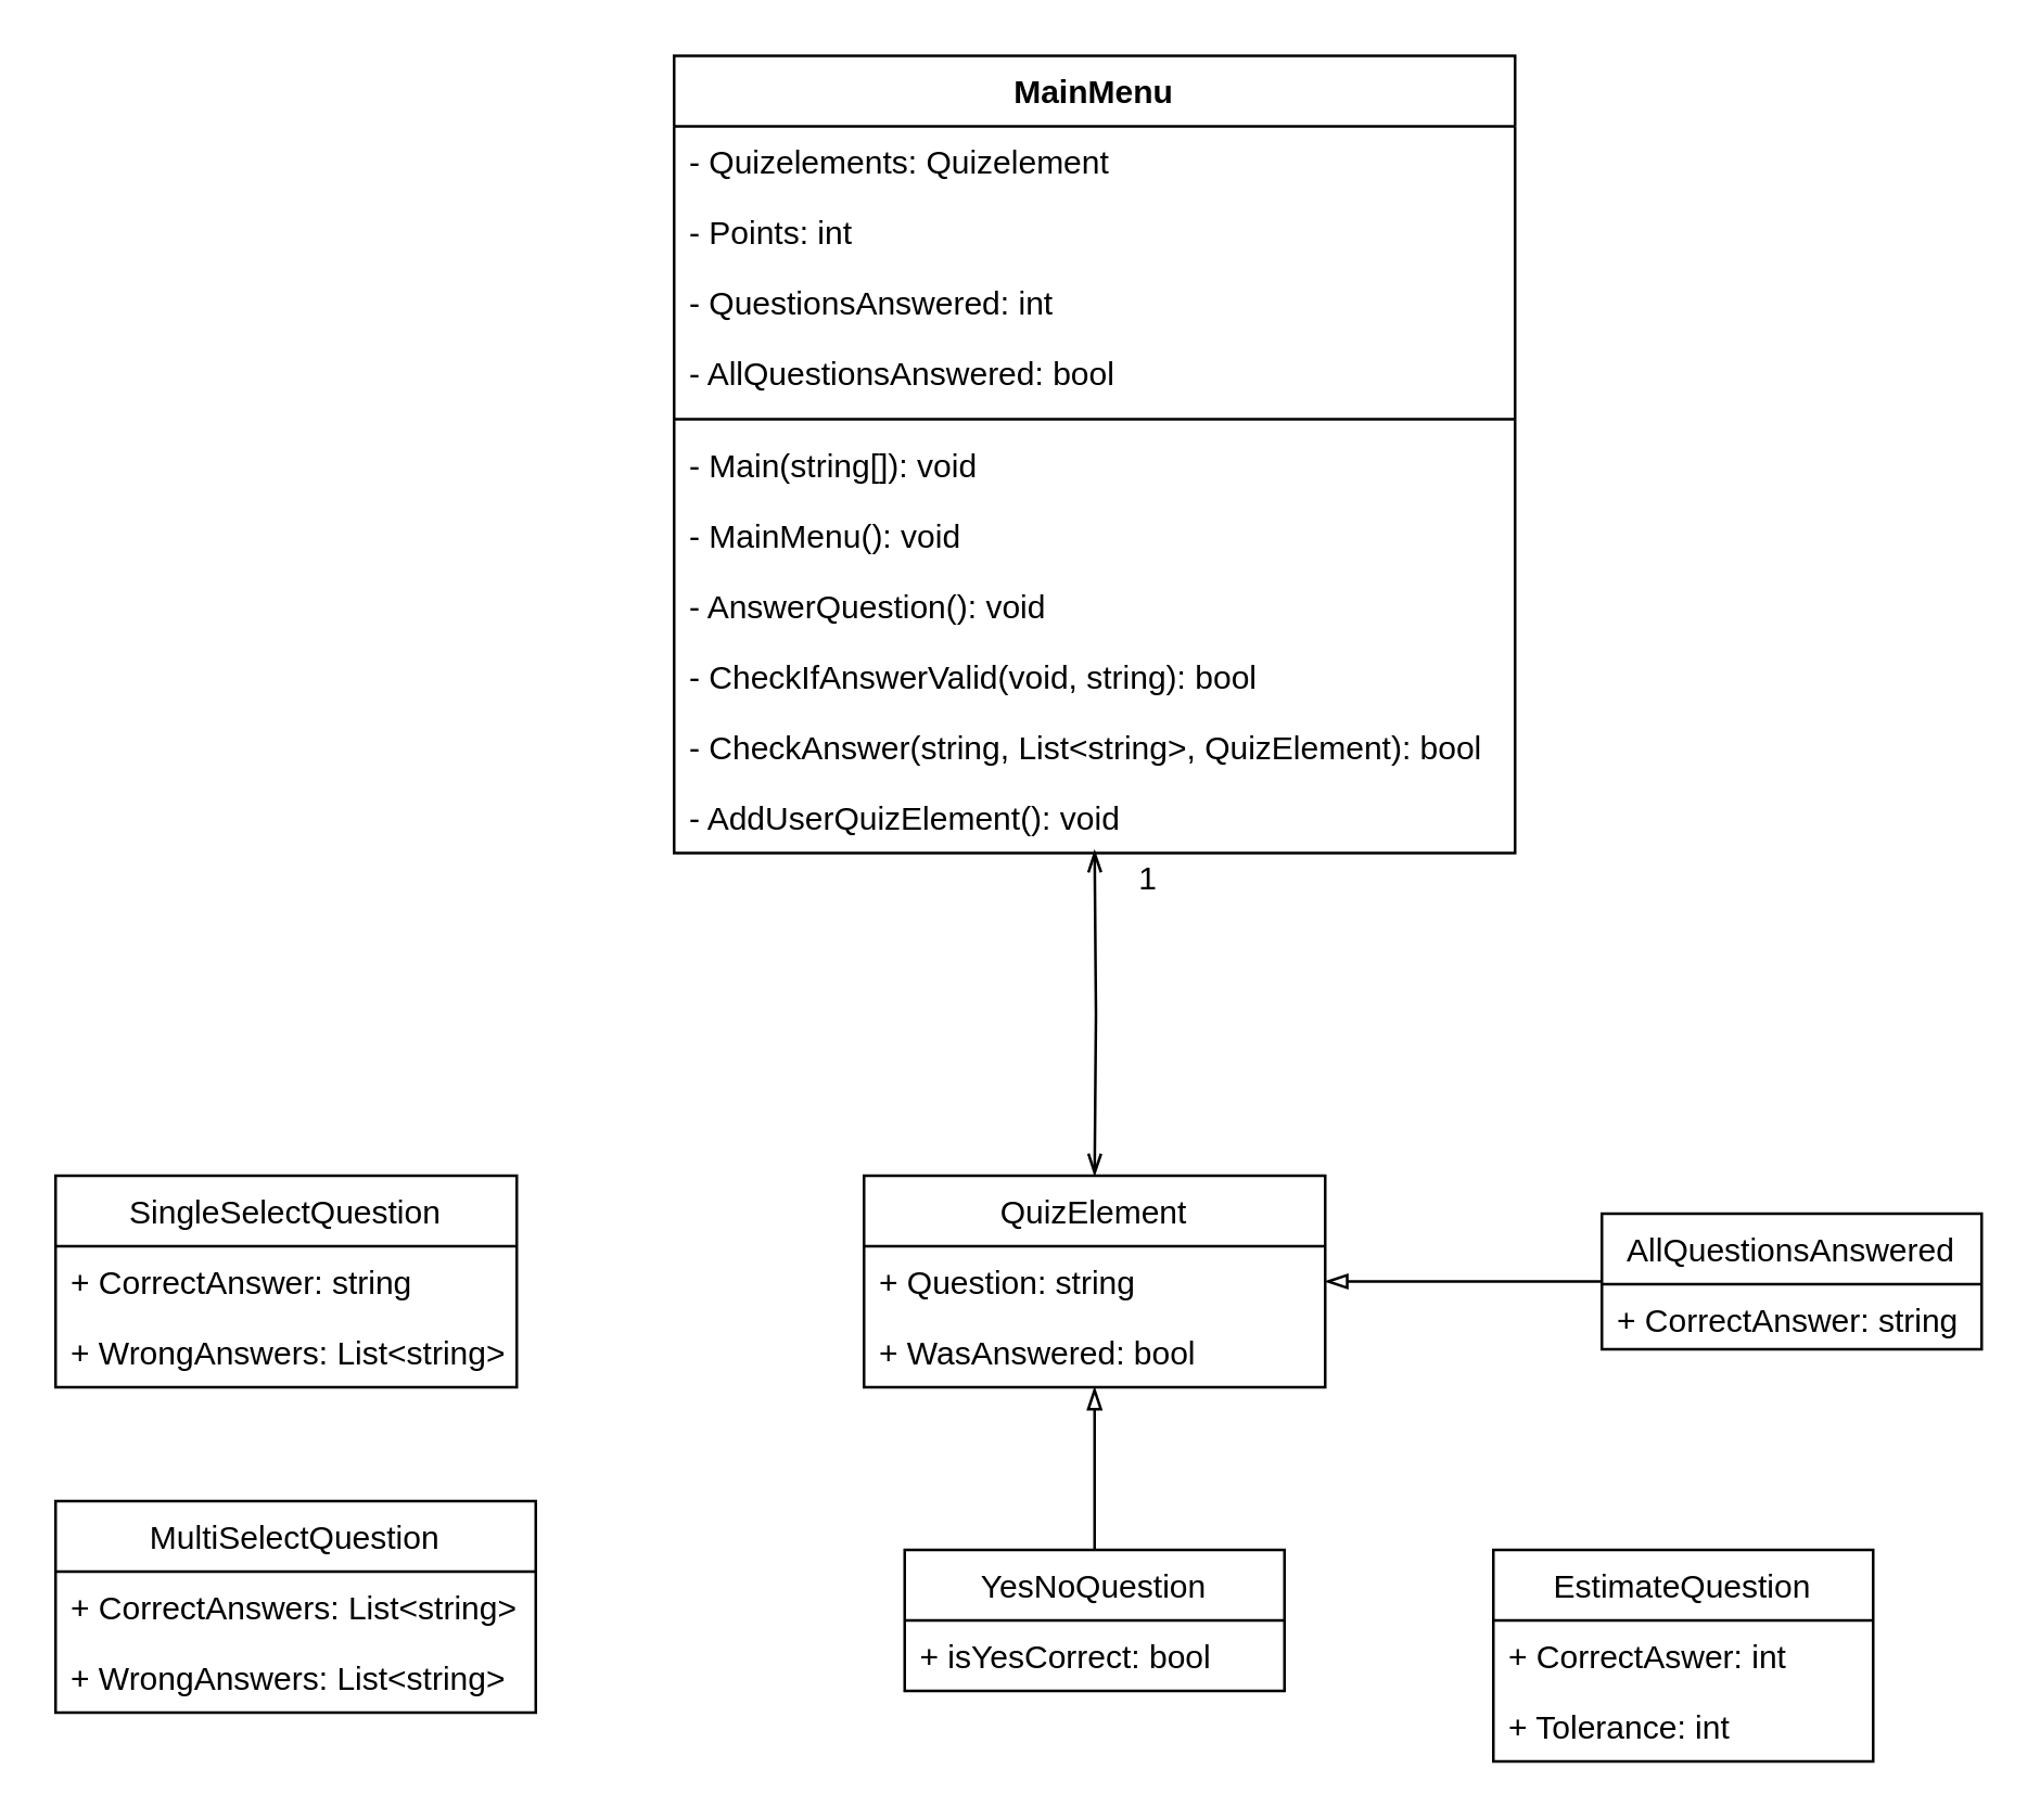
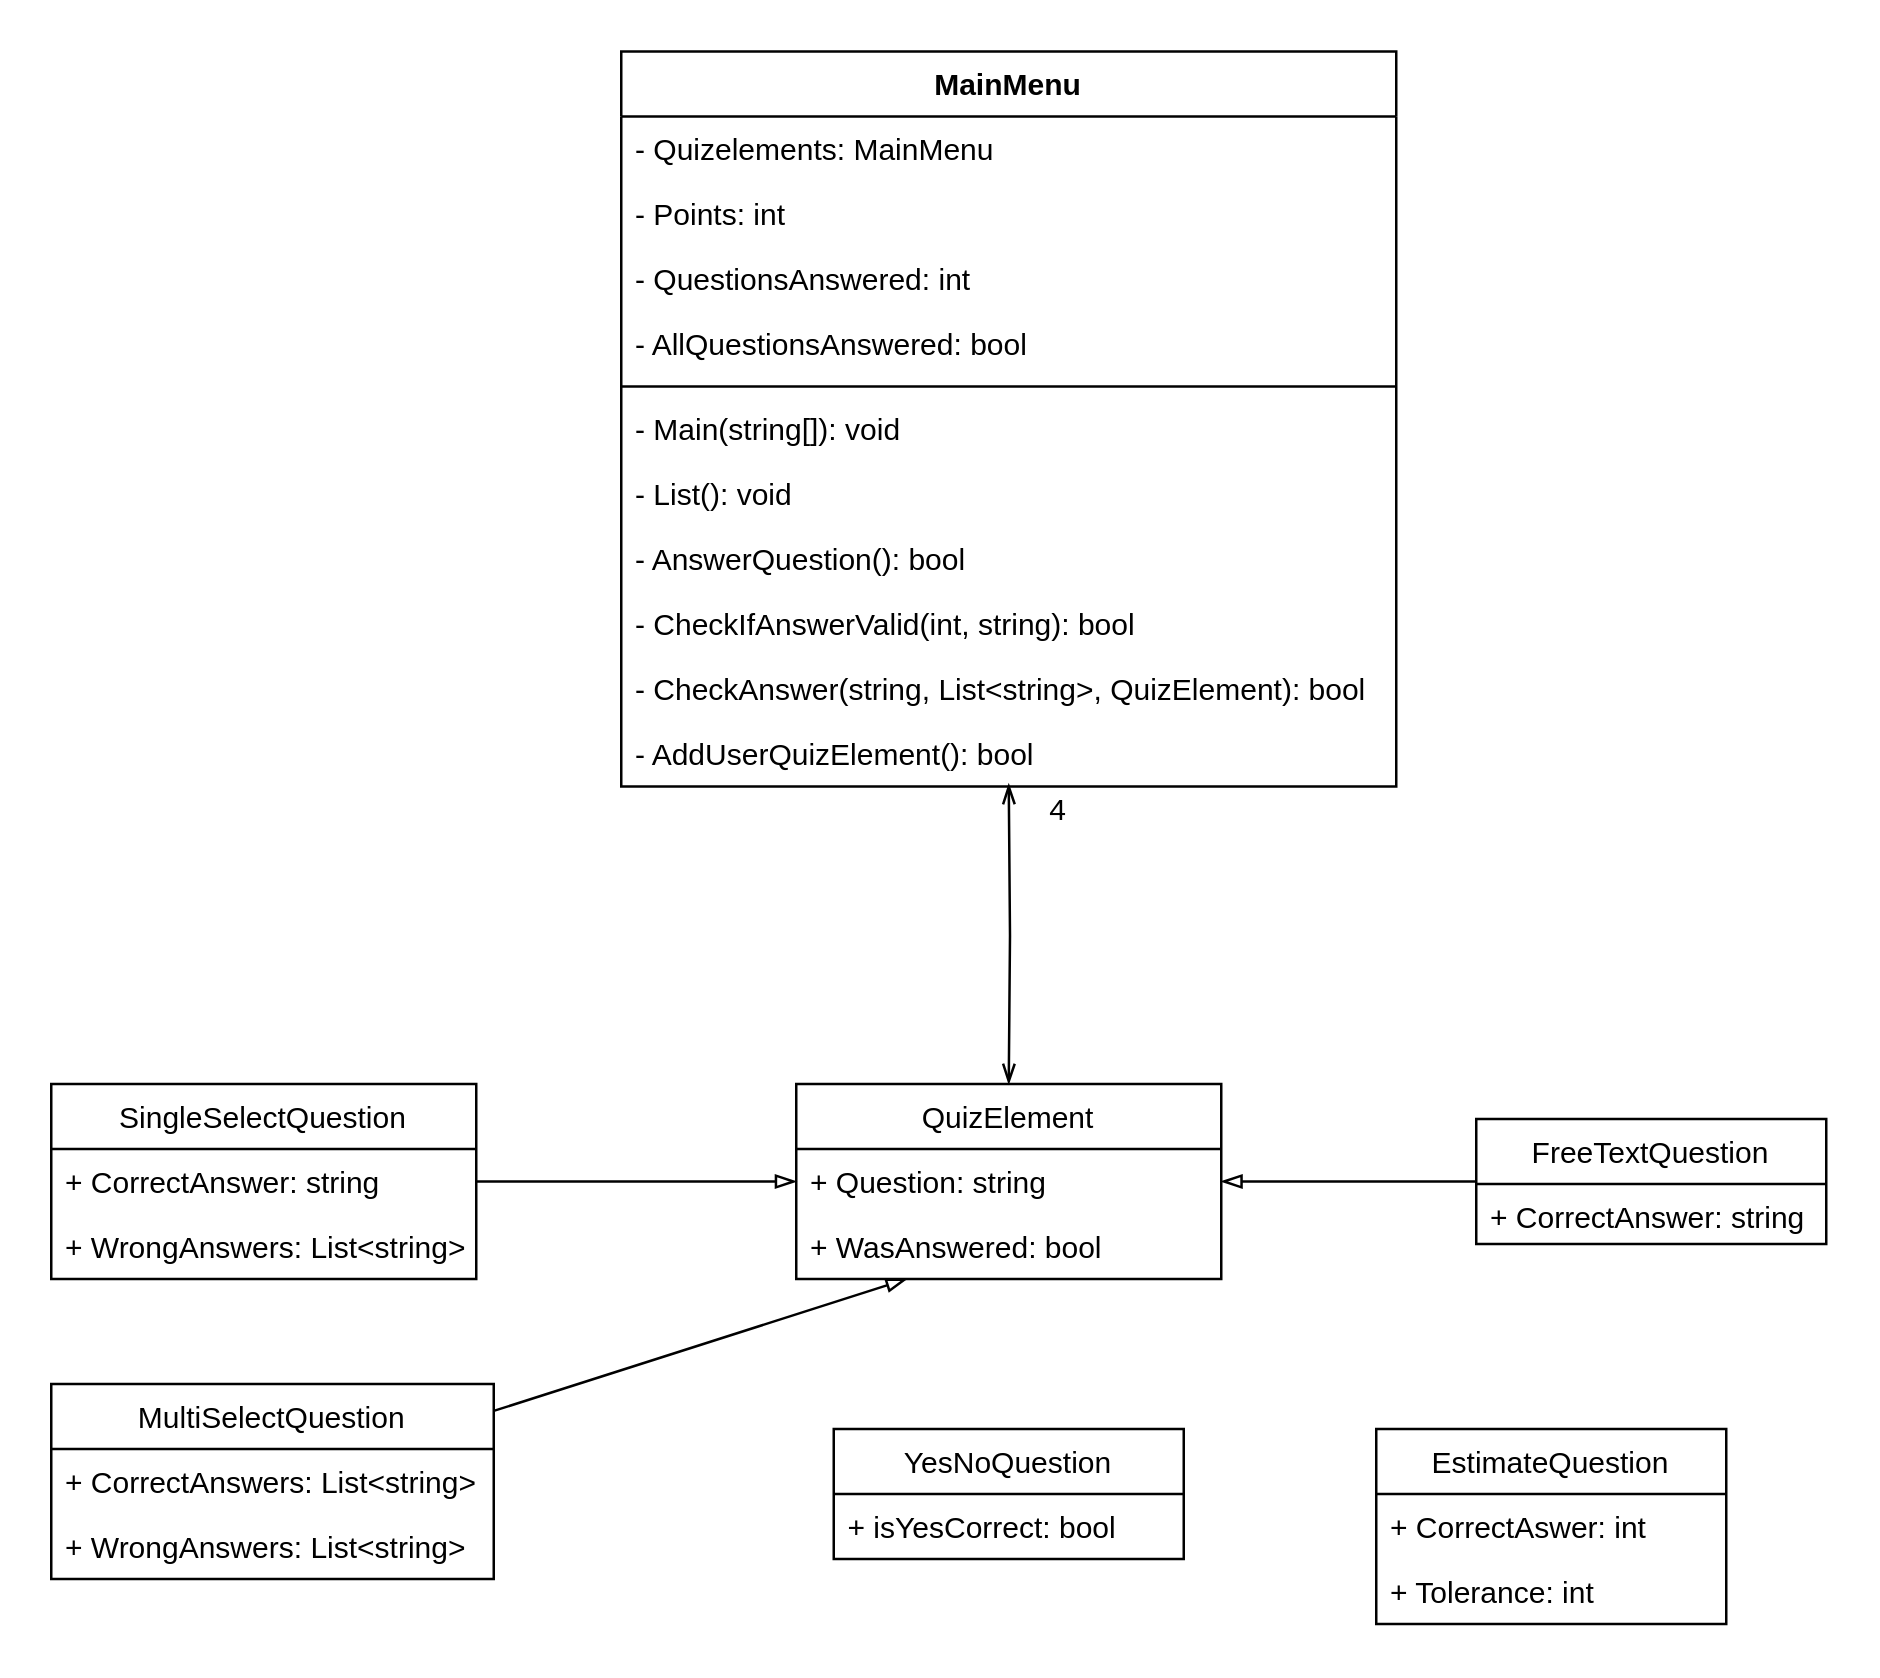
- <mxCell id="3" value="- Quizelements: Quizelement" style="text;strokeColor=none;fillColor=none;align=left;verticalAlign=top;spacingLeft=4;spacingRight=4;overflow=hidden;rotatable=0;points=[[0,0.5],[1,0.5]];portConstraint=eastwest;fontStyle=0" parent="2" vertex="1"><mxGeometry y="26" width="310" height="26" as="geometry" /></mxCell>
+ <mxCell id="3" value="- Quizelements: MainMenu" style="text;strokeColor=none;fillColor=none;align=left;verticalAlign=top;spacingLeft=4;spacingRight=4;overflow=hidden;rotatable=0;points=[[0,0.5],[1,0.5]];portConstraint=eastwest;fontStyle=0" parent="2" vertex="1"><mxGeometry y="26" width="310" height="26" as="geometry" /></mxCell>
- <mxCell id="9" value="- MainMenu(): void" style="text;strokeColor=none;fillColor=none;align=left;verticalAlign=top;spacingLeft=4;spacingRight=4;overflow=hidden;rotatable=0;points=[[0,0.5],[1,0.5]];portConstraint=eastwest;" parent="2" vertex="1"><mxGeometry y="164" width="310" height="26" as="geometry" /></mxCell>
+ <mxCell id="9" value="- List(): void" style="text;strokeColor=none;fillColor=none;align=left;verticalAlign=top;spacingLeft=4;spacingRight=4;overflow=hidden;rotatable=0;points=[[0,0.5],[1,0.5]];portConstraint=eastwest;" parent="2" vertex="1"><mxGeometry y="164" width="310" height="26" as="geometry" /></mxCell>
- <mxCell id="10" value="- AnswerQuestion(): void" style="text;strokeColor=none;fillColor=none;align=left;verticalAlign=top;spacingLeft=4;spacingRight=4;overflow=hidden;rotatable=0;points=[[0,0.5],[1,0.5]];portConstraint=eastwest;" parent="2" vertex="1"><mxGeometry y="190" width="310" height="26" as="geometry" /></mxCell>
+ <mxCell id="10" value="- AnswerQuestion(): bool" style="text;strokeColor=none;fillColor=none;align=left;verticalAlign=top;spacingLeft=4;spacingRight=4;overflow=hidden;rotatable=0;points=[[0,0.5],[1,0.5]];portConstraint=eastwest;" parent="2" vertex="1"><mxGeometry y="190" width="310" height="26" as="geometry" /></mxCell>
- <mxCell id="11" value="- CheckIfAnswerValid(void, string): bool" style="text;strokeColor=none;fillColor=none;align=left;verticalAlign=top;spacingLeft=4;spacingRight=4;overflow=hidden;rotatable=0;points=[[0,0.5],[1,0.5]];portConstraint=eastwest;" parent="2" vertex="1"><mxGeometry y="216" width="310" height="26" as="geometry" /></mxCell>
+ <mxCell id="11" value="- CheckIfAnswerValid(int, string): bool" style="text;strokeColor=none;fillColor=none;align=left;verticalAlign=top;spacingLeft=4;spacingRight=4;overflow=hidden;rotatable=0;points=[[0,0.5],[1,0.5]];portConstraint=eastwest;" parent="2" vertex="1"><mxGeometry y="216" width="310" height="26" as="geometry" /></mxCell>
- <mxCell id="13" value="- AddUserQuizElement(): void" style="text;strokeColor=none;fillColor=none;align=left;verticalAlign=top;spacingLeft=4;spacingRight=4;overflow=hidden;rotatable=0;points=[[0,0.5],[1,0.5]];portConstraint=eastwest;" parent="2" vertex="1"><mxGeometry y="268" width="310" height="26" as="geometry" /></mxCell>
+ <mxCell id="13" value="- AddUserQuizElement(): bool" style="text;strokeColor=none;fillColor=none;align=left;verticalAlign=top;spacingLeft=4;spacingRight=4;overflow=hidden;rotatable=0;points=[[0,0.5],[1,0.5]];portConstraint=eastwest;" parent="2" vertex="1"><mxGeometry y="268" width="310" height="26" as="geometry" /></mxCell>
- <mxCell id="18" value="1" style="text;html=1;strokeColor=none;fillColor=none;align=center;verticalAlign=middle;whiteSpace=wrap;rounded=0;" parent="1" vertex="1"><mxGeometry x="403" y="314" width="40" height="20" as="geometry" /></mxCell>
+ <mxCell id="18" value="4" style="text;html=1;strokeColor=none;fillColor=none;align=center;verticalAlign=middle;whiteSpace=wrap;rounded=0;" parent="1" vertex="1"><mxGeometry x="403" y="314" width="40" height="20" as="geometry" /></mxCell>
- <mxCell id="31" value="AllQuestionsAnswered" style="swimlane;fontStyle=0;childLayout=stackLayout;horizontal=1;startSize=26;fillColor=none;horizontalStack=0;resizeParent=1;resizeParentMax=0;resizeLast=0;collapsible=1;marginBottom=0;" parent="1" vertex="1"><mxGeometry x="590" y="447" width="140" height="50" as="geometry" /></mxCell>
+ <mxCell id="31" value="FreeTextQuestion" style="swimlane;fontStyle=0;childLayout=stackLayout;horizontal=1;startSize=26;fillColor=none;horizontalStack=0;resizeParent=1;resizeParentMax=0;resizeLast=0;collapsible=1;marginBottom=0;" parent="1" vertex="1"><mxGeometry x="590" y="447" width="140" height="50" as="geometry" /></mxCell>
+ <mxCell id="19" style="rounded=0;orthogonalLoop=1;jettySize=auto;html=1;entryX=0;entryY=0.5;entryDx=0;entryDy=0;startArrow=none;startFill=0;endArrow=blockThin;endFill=0;" parent="1" source="20" target="15" edge="1"><mxGeometry relative="1" as="geometry" /></mxCell>
+ <mxCell id="26" style="edgeStyle=none;rounded=0;orthogonalLoop=1;jettySize=auto;html=1;startArrow=none;startFill=0;endArrow=blockThin;endFill=0;" parent="1" source="27" target="16" edge="1"><mxGeometry relative="1" as="geometry" /></mxCell>
- <mxCell id="23" style="edgeStyle=none;rounded=0;orthogonalLoop=1;jettySize=auto;html=1;startArrow=none;startFill=0;endArrow=blockThin;endFill=0;" parent="1" source="24" target="16" edge="1"><mxGeometry relative="1" as="geometry" /></mxCell>
